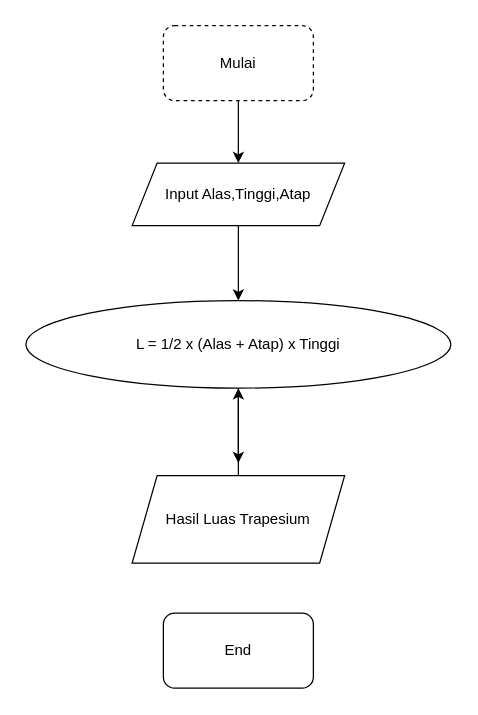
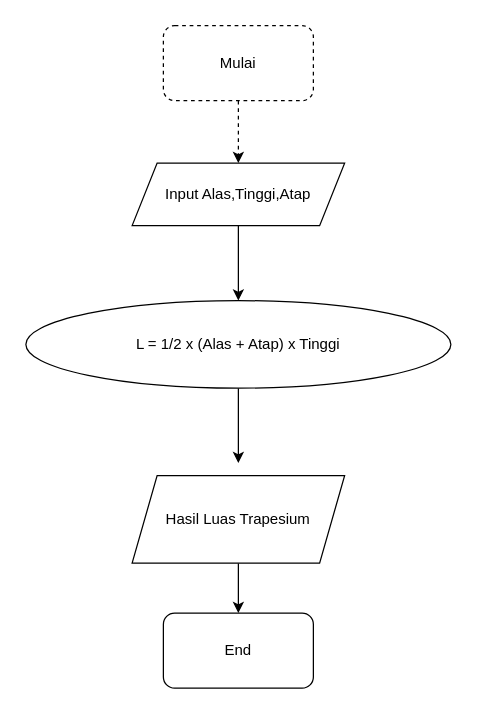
- <mxCell id="2" value="" style="edgeStyle=orthogonalEdgeStyle;rounded=0;orthogonalLoop=1;jettySize=auto;html=1;" parent="1" source="3" target="5" edge="1"><mxGeometry relative="1" as="geometry" /></mxCell>
+ <mxCell id="2" value="" style="edgeStyle=orthogonalEdgeStyle;rounded=0;orthogonalLoop=1;jettySize=auto;html=1;dashed=1;" parent="1" source="3" target="5" edge="1"><mxGeometry relative="1" as="geometry" /></mxCell>
- <mxCell id="6" value="" style="edgeStyle=orthogonalEdgeStyle;rounded=0;orthogonalLoop=1;jettySize=auto;html=1;" parent="1" source="7" target="9" edge="1"><mxGeometry relative="1" as="geometry" /></mxCell>
+ <mxCell id="6" value="" style="edgeStyle=orthogonalEdgeStyle;rounded=0;orthogonalLoop=1;jettySize=auto;html=1;" parent="1" source="7" target="10" edge="1"><mxGeometry relative="1" as="geometry" /></mxCell>
